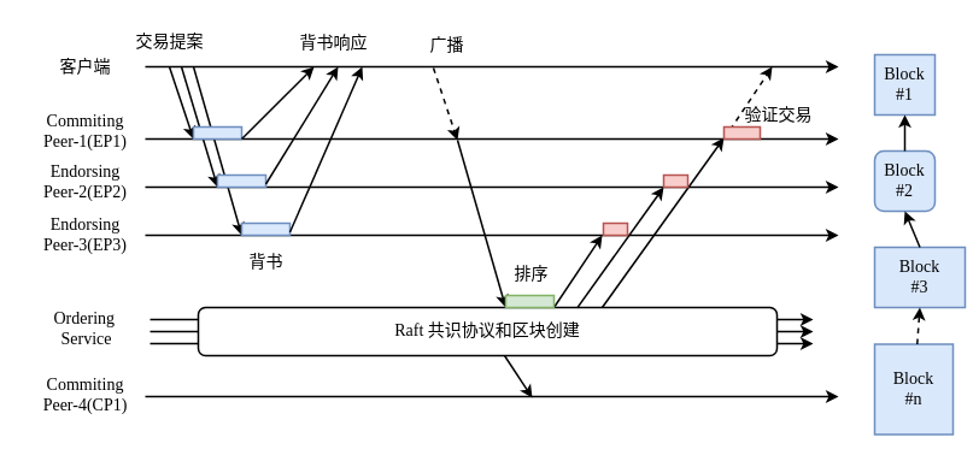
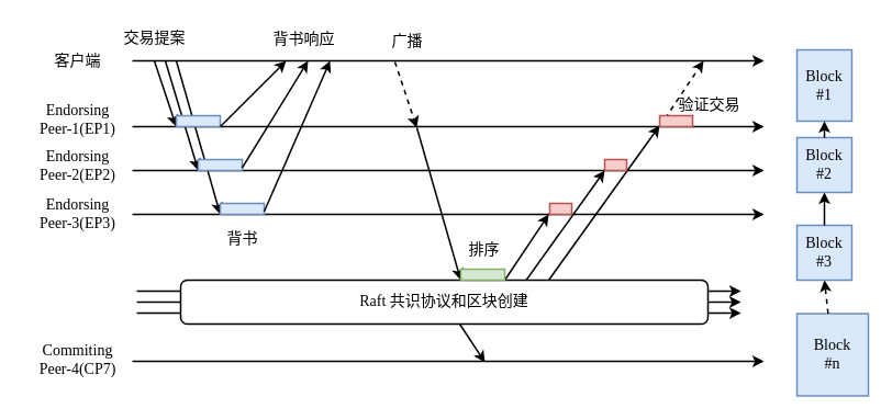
- <mxCell id="39" value="&lt;font face=&quot;Times New Roman&quot;&gt;Block&lt;/font&gt;&lt;div style=&quot;font-size: 14px;&quot;&gt;&lt;font face=&quot;OqSwQvgUJIZZfSJbqJov&quot;&gt;#1&lt;/font&gt;&lt;/div&gt;" style="whiteSpace=wrap;html=1;aspect=fixed;fontFamily=宋体;fontSize=14;fillColor=#dae8fc;strokeWidth=1.5;strokeColor=#6c8ebf;" parent="1" vertex="1"><mxGeometry x="725" y="45" width="50" height="50" as="geometry" /></mxCell>
+ <mxCell id="39" value="&lt;font face=&quot;Times New Roman&quot;&gt;Block&lt;/font&gt;&lt;div style=&quot;font-size: 14px;&quot;&gt;&lt;font face=&quot;OqSwQvgUJIZZfSJbqJov&quot;&gt;#1&lt;/font&gt;&lt;/div&gt;" style="whiteSpace=wrap;html=1;aspect=fixed;fontFamily=宋体;fontSize=14;fillColor=#dae8fc;strokeWidth=1.5;strokeColor=#6c8ebf;" parent="1" vertex="1"><mxGeometry x="725" y="45" width="50" height="65" as="geometry" /></mxCell>
- <mxCell id="11" value="&lt;font style=&quot;vertical-align: inherit; font-size: 14px;&quot;&gt;&lt;font style=&quot;vertical-align: inherit; font-size: 14px;&quot;&gt;&lt;font style=&quot;vertical-align: inherit; font-size: 14px;&quot;&gt;&lt;font face=&quot;Times New Roman&quot; style=&quot;vertical-align: inherit; font-size: 14px;&quot;&gt;Commiting&lt;/font&gt;&lt;/font&gt;&lt;/font&gt;&lt;/font&gt;&lt;div style=&quot;font-size: 14px;&quot;&gt;&lt;font style=&quot;vertical-align: inherit; font-size: 14px;&quot;&gt;&lt;font face=&quot;mkeMbur1AeJrhPFCi3Xl&quot; style=&quot;vertical-align: inherit; font-size: 14px;&quot;&gt;Peer-1(EP1)&lt;/font&gt;&lt;/font&gt;&lt;/div&gt;" style="text;html=1;align=center;verticalAlign=middle;resizable=0;points=[];autosize=1;strokeColor=none;fillColor=none;fontSize=14;fontFamily=宋体;" parent="1" vertex="1"><mxGeometry x="20" y="84" width="100" height="50" as="geometry" /></mxCell>
+ <mxCell id="11" value="&lt;font style=&quot;vertical-align: inherit; font-size: 14px;&quot;&gt;&lt;font style=&quot;vertical-align: inherit; font-size: 14px;&quot;&gt;&lt;font style=&quot;vertical-align: inherit; font-size: 14px;&quot;&gt;&lt;font face=&quot;Times New Roman&quot; style=&quot;vertical-align: inherit; font-size: 14px;&quot;&gt;Endorsing&lt;/font&gt;&lt;/font&gt;&lt;/font&gt;&lt;/font&gt;&lt;div style=&quot;font-size: 14px;&quot;&gt;&lt;font style=&quot;vertical-align: inherit; font-size: 14px;&quot;&gt;&lt;font face=&quot;mkeMbur1AeJrhPFCi3Xl&quot; style=&quot;vertical-align: inherit; font-size: 14px;&quot;&gt;Peer-1(EP1)&lt;/font&gt;&lt;/font&gt;&lt;/div&gt;" style="text;html=1;align=center;verticalAlign=middle;resizable=0;points=[];autosize=1;strokeColor=none;fillColor=none;fontSize=14;fontFamily=宋体;" parent="1" vertex="1"><mxGeometry x="20" y="84" width="100" height="50" as="geometry" /></mxCell>
- <mxCell id="40" value="&lt;font face=&quot;Times New Roman&quot;&gt;Block&lt;/font&gt;&lt;div style=&quot;font-size: 14px;&quot;&gt;&lt;font face=&quot;nBN38asvELGrLQXmzEoJ&quot;&gt;#2&lt;/font&gt;&lt;/div&gt;" style="whiteSpace=wrap;html=1;aspect=fixed;strokeColor=#6c8ebf;align=center;verticalAlign=middle;fontFamily=宋体;fontSize=14;fillColor=#dae8fc;strokeWidth=1.5;rounded=1;" parent="1" vertex="1"><mxGeometry x="725" y="125" width="50" height="50" as="geometry" /></mxCell>
+ <mxCell id="40" value="&lt;font face=&quot;Times New Roman&quot;&gt;Block&lt;/font&gt;&lt;div style=&quot;font-size: 14px;&quot;&gt;&lt;font face=&quot;nBN38asvELGrLQXmzEoJ&quot;&gt;#2&lt;/font&gt;&lt;/div&gt;" style="whiteSpace=wrap;html=1;aspect=fixed;strokeColor=#6c8ebf;align=center;verticalAlign=middle;fontFamily=宋体;fontSize=14;fillColor=#dae8fc;strokeWidth=1.5;" parent="1" vertex="1"><mxGeometry x="725" y="125" width="50" height="50" as="geometry" /></mxCell>
- <mxCell id="41" value="&lt;font face=&quot;Times New Roman&quot;&gt;Block&lt;/font&gt;&lt;div style=&quot;font-size: 14px;&quot;&gt;&lt;font face=&quot;OfVZthkvg3CaWJ_4dsRc&quot;&gt;#3&lt;/font&gt;&lt;/div&gt;" style="whiteSpace=wrap;html=1;aspect=fixed;strokeColor=#6c8ebf;align=center;verticalAlign=middle;fontFamily=宋体;fontSize=14;fillColor=#dae8fc;strokeWidth=1.5;" parent="1" vertex="1"><mxGeometry x="725" y="205" width="75" height="50" as="geometry" /></mxCell>
+ <mxCell id="41" value="&lt;font face=&quot;Times New Roman&quot;&gt;Block&lt;/font&gt;&lt;div style=&quot;font-size: 14px;&quot;&gt;&lt;font face=&quot;OfVZthkvg3CaWJ_4dsRc&quot;&gt;#3&lt;/font&gt;&lt;/div&gt;" style="whiteSpace=wrap;html=1;aspect=fixed;strokeColor=#6c8ebf;align=center;verticalAlign=middle;fontFamily=宋体;fontSize=14;fillColor=#dae8fc;strokeWidth=1.5;" parent="1" vertex="1"><mxGeometry x="725" y="205" width="50" height="50" as="geometry" /></mxCell>
- <mxCell id="37" value="&lt;font face=&quot;Times New Roman&quot;&gt;Ordering&amp;nbsp;&lt;/font&gt;&lt;div style=&quot;font-size: 14px;&quot;&gt;&lt;font face=&quot;DNnAhaVaMO4s61EUt8Ar&quot;&gt;Service&lt;/font&gt;&lt;/div&gt;" style="text;html=1;align=center;verticalAlign=middle;resizable=0;points=[];autosize=1;strokeColor=none;fillColor=none;fontSize=14;fontFamily=宋体;" parent="1" vertex="1"><mxGeometry x="31" y="248" width="80" height="50" as="geometry" /></mxCell>
- <mxCell id="38" value="&lt;font face=&quot;Times New Roman&quot;&gt;Commiting&lt;/font&gt;&lt;div style=&quot;font-size: 14px;&quot;&gt;&lt;font face=&quot;qBFvAq4sa9M2BY5LMyso&quot;&gt;Peer-4(CP1)&lt;/font&gt;&lt;/div&gt;" style="text;html=1;align=center;verticalAlign=middle;resizable=0;points=[];autosize=1;strokeColor=none;fillColor=none;fontSize=14;fontFamily=宋体;" parent="1" vertex="1"><mxGeometry x="20" y="303" width="100" height="50" as="geometry" /></mxCell>
+ <mxCell id="38" value="&lt;font face=&quot;Times New Roman&quot;&gt;Commiting&lt;/font&gt;&lt;div style=&quot;font-size: 14px;&quot;&gt;&lt;font face=&quot;qBFvAq4sa9M2BY5LMyso&quot;&gt;Peer-4(CP7)&lt;/font&gt;&lt;/div&gt;" style="text;html=1;align=center;verticalAlign=middle;resizable=0;points=[];autosize=1;strokeColor=none;fillColor=none;fontSize=14;fontFamily=宋体;" parent="1" vertex="1"><mxGeometry x="20" y="303" width="100" height="50" as="geometry" /></mxCell>
